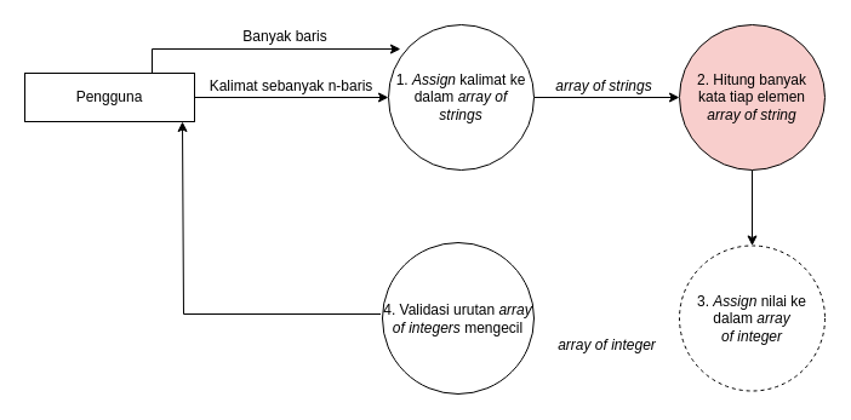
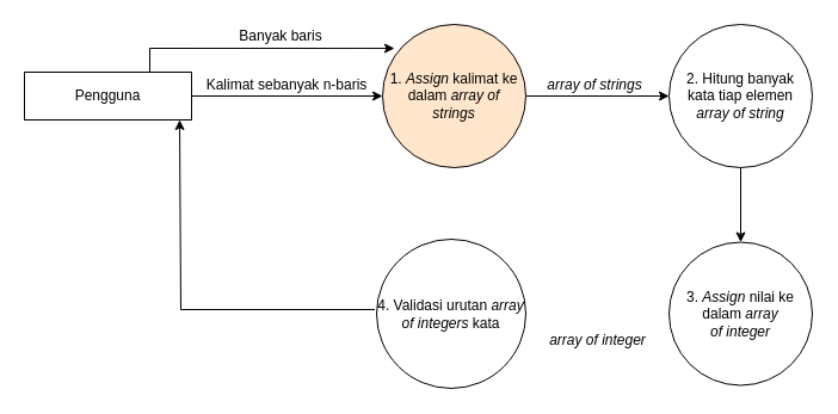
- <mxCell id="5" value="1. &lt;i&gt;Assign &lt;/i&gt;kalimat ke dalam &lt;i&gt;array of &lt;br&gt;strings&lt;/i&gt;" style="ellipse;whiteSpace=wrap;html=1;aspect=fixed;" parent="1" vertex="1"><mxGeometry x="320" y="20" width="120" height="120" as="geometry" /></mxCell>
+ <mxCell id="5" value="1. &lt;i&gt;Assign &lt;/i&gt;kalimat ke dalam &lt;i&gt;array of &lt;br&gt;strings&lt;/i&gt;" style="ellipse;whiteSpace=wrap;html=1;aspect=fixed;fillColor=#ffe6cc;" parent="1" vertex="1"><mxGeometry x="320" y="20" width="120" height="120" as="geometry" /></mxCell>
- <mxCell id="8" value="2. Hitung banyak &lt;br&gt;kata tiap elemen &lt;i&gt;array of string&lt;/i&gt;" style="ellipse;whiteSpace=wrap;html=1;aspect=fixed;fillColor=#f8cecc;" parent="1" vertex="1"><mxGeometry x="560" y="20" width="120" height="120" as="geometry" /></mxCell>
+ <mxCell id="8" value="2. Hitung banyak &lt;br&gt;kata tiap elemen &lt;i&gt;array of string&lt;/i&gt;" style="ellipse;whiteSpace=wrap;html=1;aspect=fixed;" parent="1" vertex="1"><mxGeometry x="560" y="20" width="120" height="120" as="geometry" /></mxCell>
- <mxCell id="10" value="3. &lt;i&gt;Assign&lt;/i&gt;&amp;nbsp;nilai ke dalam &lt;i&gt;array &lt;br&gt;of integer&lt;/i&gt;" style="ellipse;whiteSpace=wrap;html=1;aspect=fixed;dashed=1;" parent="1" vertex="1"><mxGeometry x="560" y="202.5" width="120" height="120" as="geometry" /></mxCell>
+ <mxCell id="10" value="3. &lt;i&gt;Assign&lt;/i&gt;&amp;nbsp;nilai ke dalam &lt;i&gt;array &lt;br&gt;of integer&lt;/i&gt;" style="ellipse;whiteSpace=wrap;html=1;aspect=fixed;" parent="1" vertex="1"><mxGeometry x="560" y="202.5" width="120" height="120" as="geometry" /></mxCell>
- <mxCell id="11" value="4. Validasi urutan &lt;i&gt;array of integers&lt;/i&gt;&amp;nbsp;mengecil" style="ellipse;whiteSpace=wrap;html=1;aspect=fixed;" parent="1" vertex="1"><mxGeometry x="315" y="200" width="125" height="125" as="geometry" /></mxCell>
+ <mxCell id="11" value="4. Validasi urutan &lt;i&gt;array of integers&lt;/i&gt;&amp;nbsp;kata" style="ellipse;whiteSpace=wrap;html=1;aspect=fixed;" parent="1" vertex="1"><mxGeometry x="315" y="200" width="125" height="125" as="geometry" /></mxCell>
